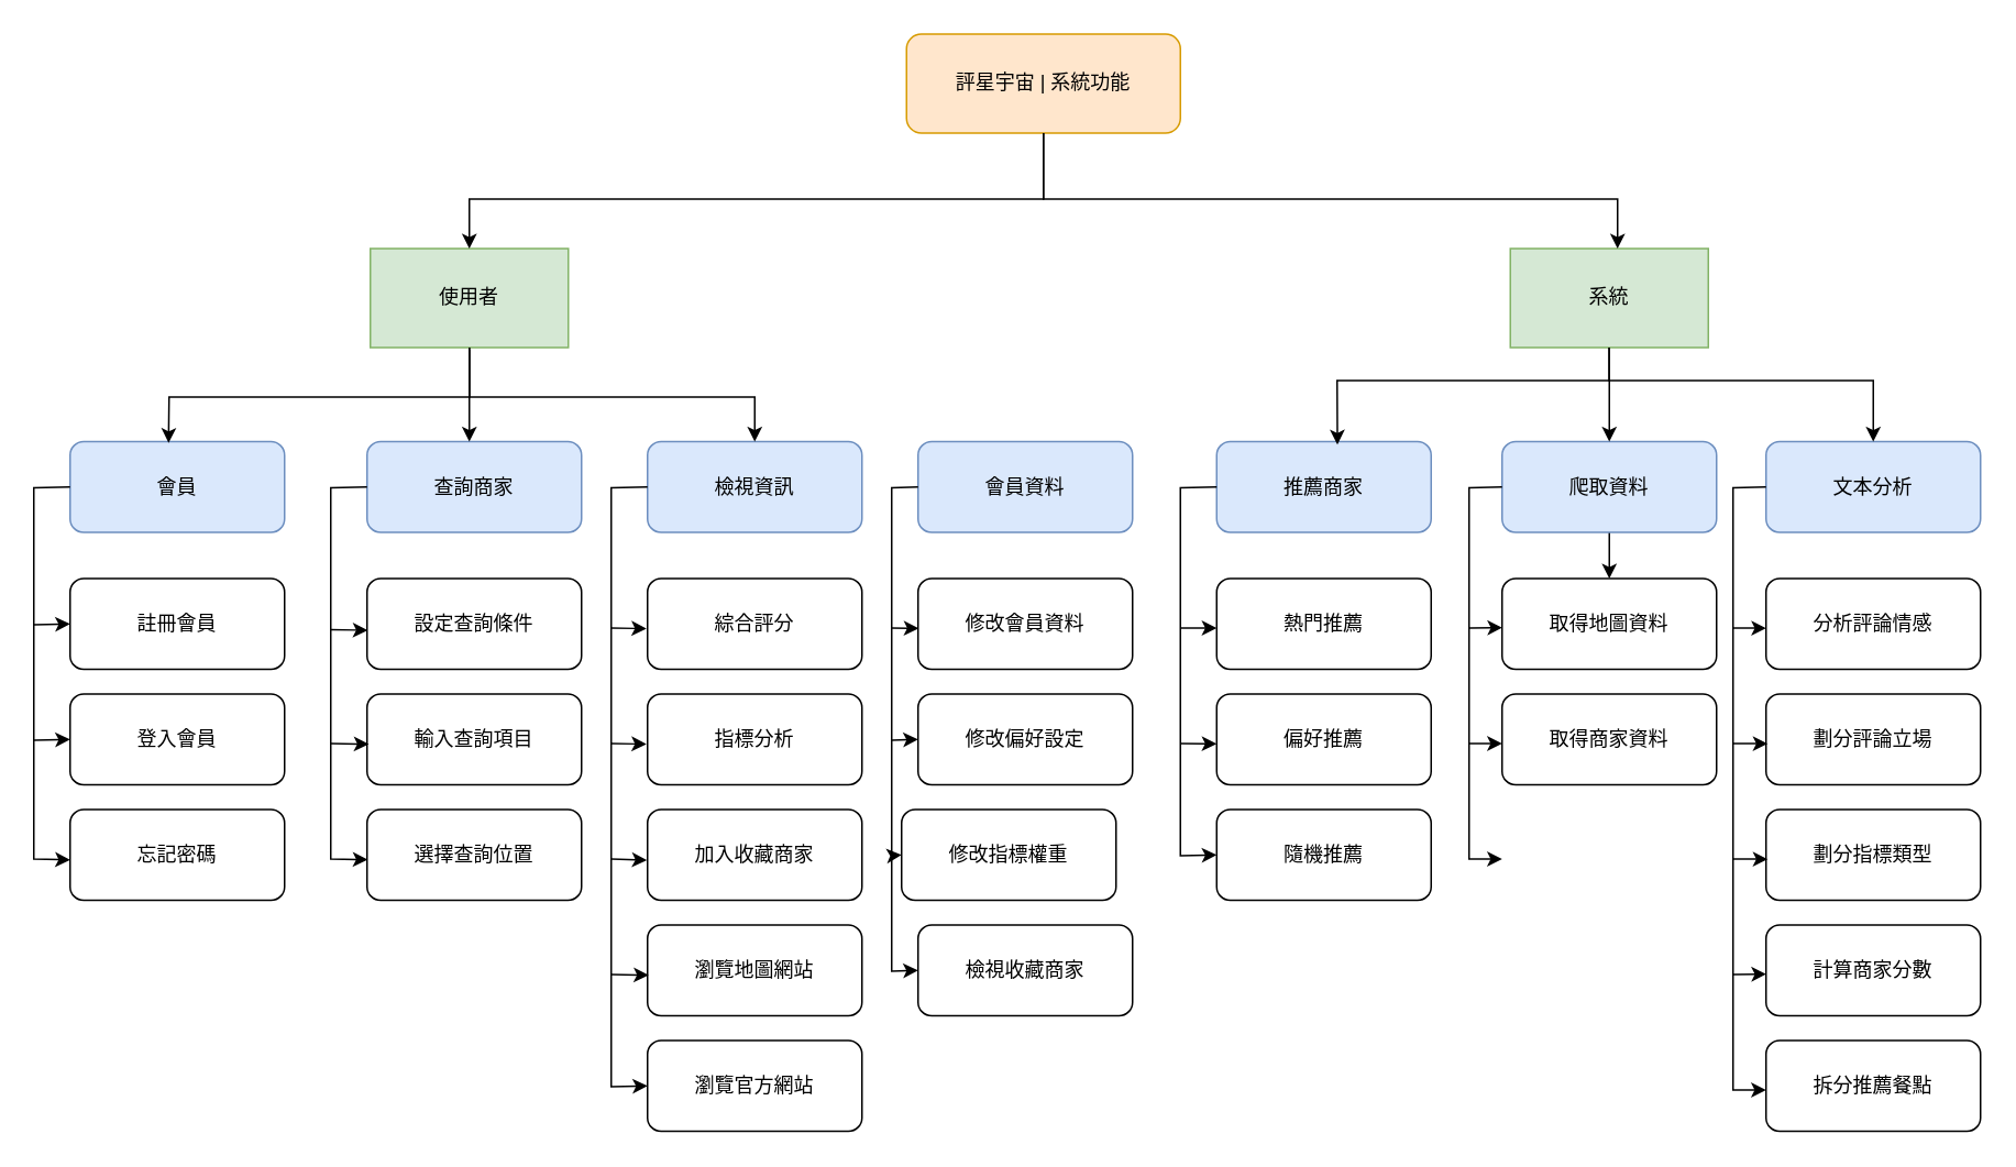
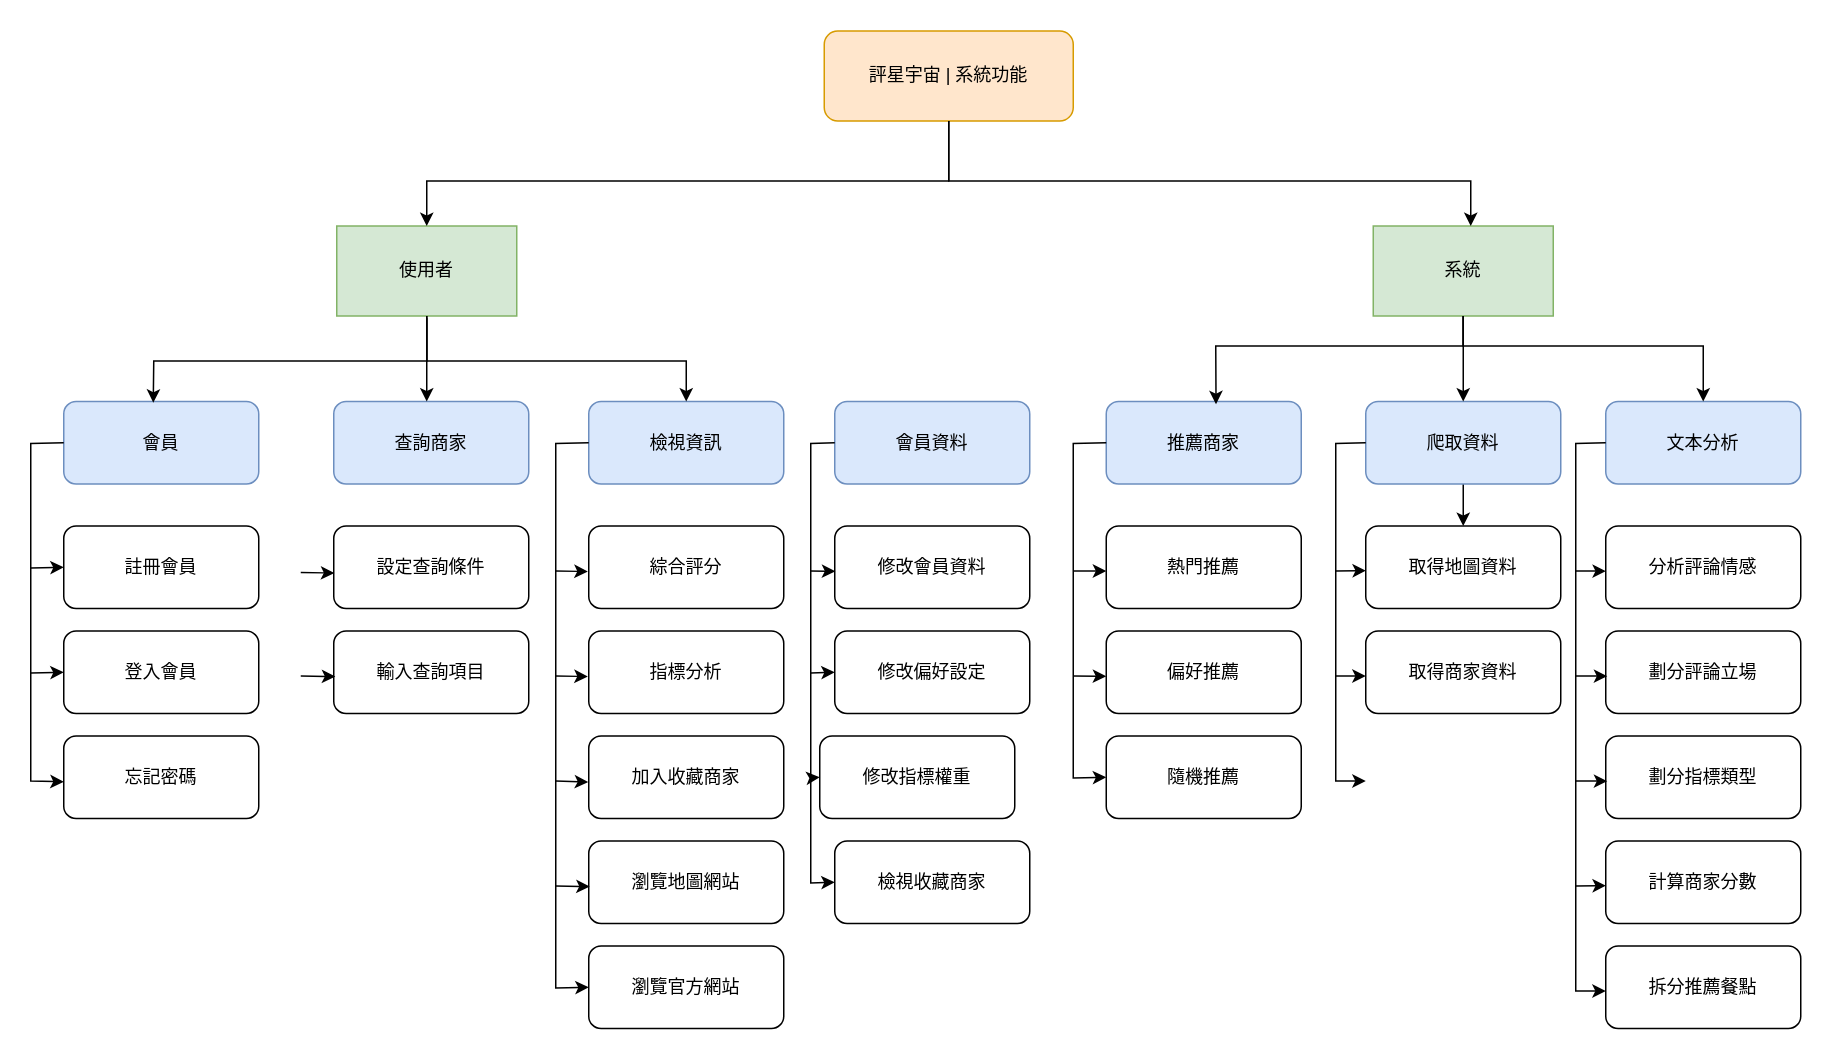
- <mxCell id="33" value="" style="endArrow=classic;html=1;rounded=0;exitX=0;exitY=0.5;exitDx=0;exitDy=0;entryX=0.003;entryY=0.552;entryDx=0;entryDy=0;entryPerimeter=0;" edge="1" parent="32" source="9" target="31"><mxGeometry width="50" height="50" relative="1" as="geometry"><mxPoint x="60" y="115" as="sourcePoint" /><mxPoint x="20" y="225" as="targetPoint" /><Array as="points"><mxPoint /><mxPoint y="225" /></Array></mxGeometry></mxCell>
- <mxCell id="31" value="選擇查詢位置" style="rounded=1;whiteSpace=wrap;html=1;" vertex="1" parent="1"><mxGeometry x="222" y="490" width="130" height="55" as="geometry" /></mxCell>
